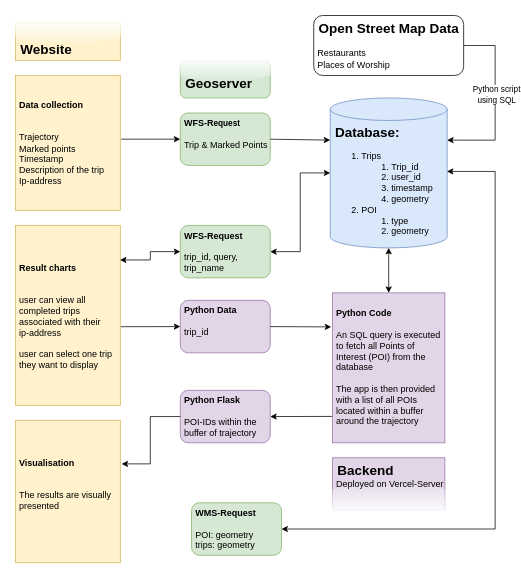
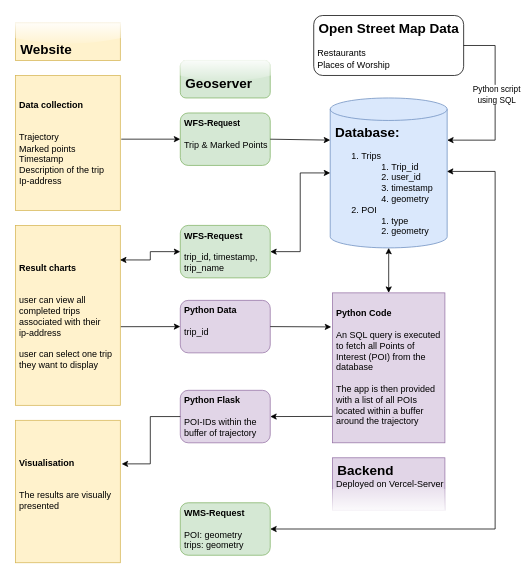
- <mxCell id="12" value="&lt;b&gt;&amp;nbsp;WFS-Request&lt;br&gt;&lt;/b&gt;&lt;div&gt;&lt;br&gt;&lt;/div&gt;&lt;div&gt;&amp;nbsp;trip_id, query, &lt;br&gt;&amp;nbsp;trip_name&lt;/div&gt;" style="rounded=1;whiteSpace=wrap;html=1;verticalAlign=top;align=left;fillColor=#d5e8d4;strokeColor=#82b366;shadow=0;" parent="1" vertex="1"><mxGeometry x="240" y="300" width="120" height="70" as="geometry" /></mxCell>
+ <mxCell id="12" value="&lt;b&gt;&amp;nbsp;WFS-Request&lt;br&gt;&lt;/b&gt;&lt;div&gt;&lt;br&gt;&lt;/div&gt;&lt;div&gt;&amp;nbsp;trip_id, timestamp, &lt;br&gt;&amp;nbsp;trip_name&lt;/div&gt;" style="rounded=1;whiteSpace=wrap;html=1;verticalAlign=top;align=left;fillColor=#d5e8d4;strokeColor=#82b366;shadow=0;" parent="1" vertex="1"><mxGeometry x="240" y="300" width="120" height="70" as="geometry" /></mxCell>
- <mxCell id="17" value="&lt;b&gt;&amp;nbsp;WMS-Request&lt;br&gt;&lt;/b&gt;&lt;div&gt;&lt;br&gt;&lt;/div&gt;&lt;div&gt;&amp;nbsp;POI: geometry&lt;br&gt;&amp;nbsp;trips: geometry&lt;/div&gt;" style="rounded=1;whiteSpace=wrap;html=1;verticalAlign=top;align=left;fillColor=#d5e8d4;strokeColor=#82b366;shadow=0;" parent="1" vertex="1"><mxGeometry x="255" y="670" width="120" height="70" as="geometry" /></mxCell>
+ <mxCell id="17" value="&lt;b&gt;&amp;nbsp;WMS-Request&lt;br&gt;&lt;/b&gt;&lt;div&gt;&lt;br&gt;&lt;/div&gt;&lt;div&gt;&amp;nbsp;POI: geometry&lt;br&gt;&amp;nbsp;trips: geometry&lt;/div&gt;" style="rounded=1;whiteSpace=wrap;html=1;verticalAlign=top;align=left;fillColor=#d5e8d4;strokeColor=#82b366;shadow=0;" parent="1" vertex="1"><mxGeometry x="240" y="670" width="120" height="70" as="geometry" /></mxCell>
